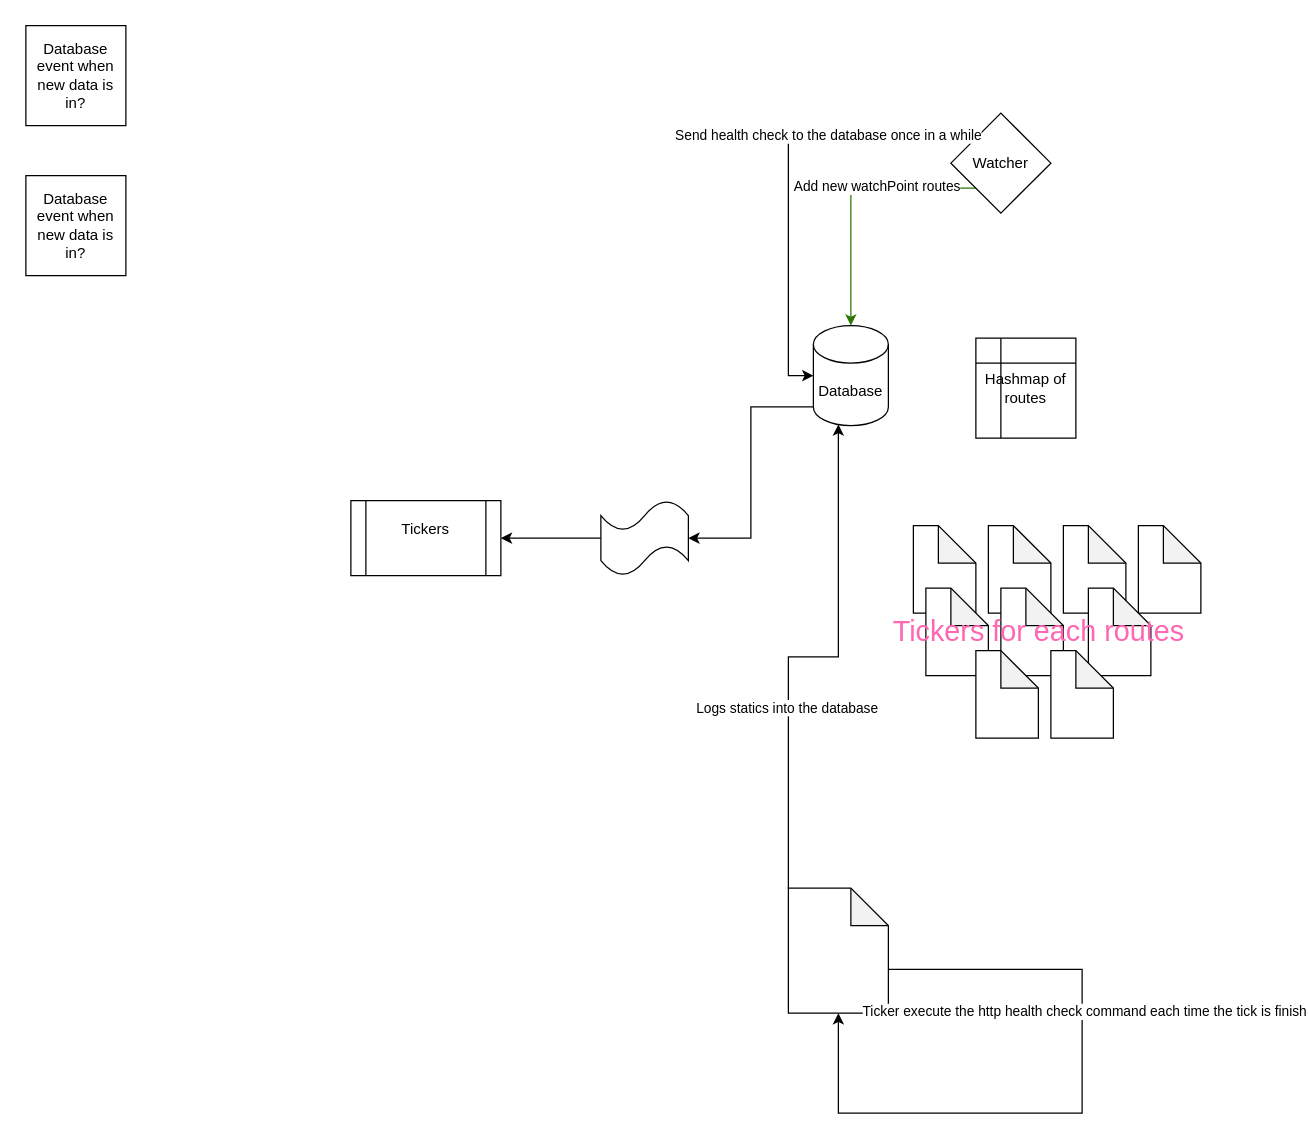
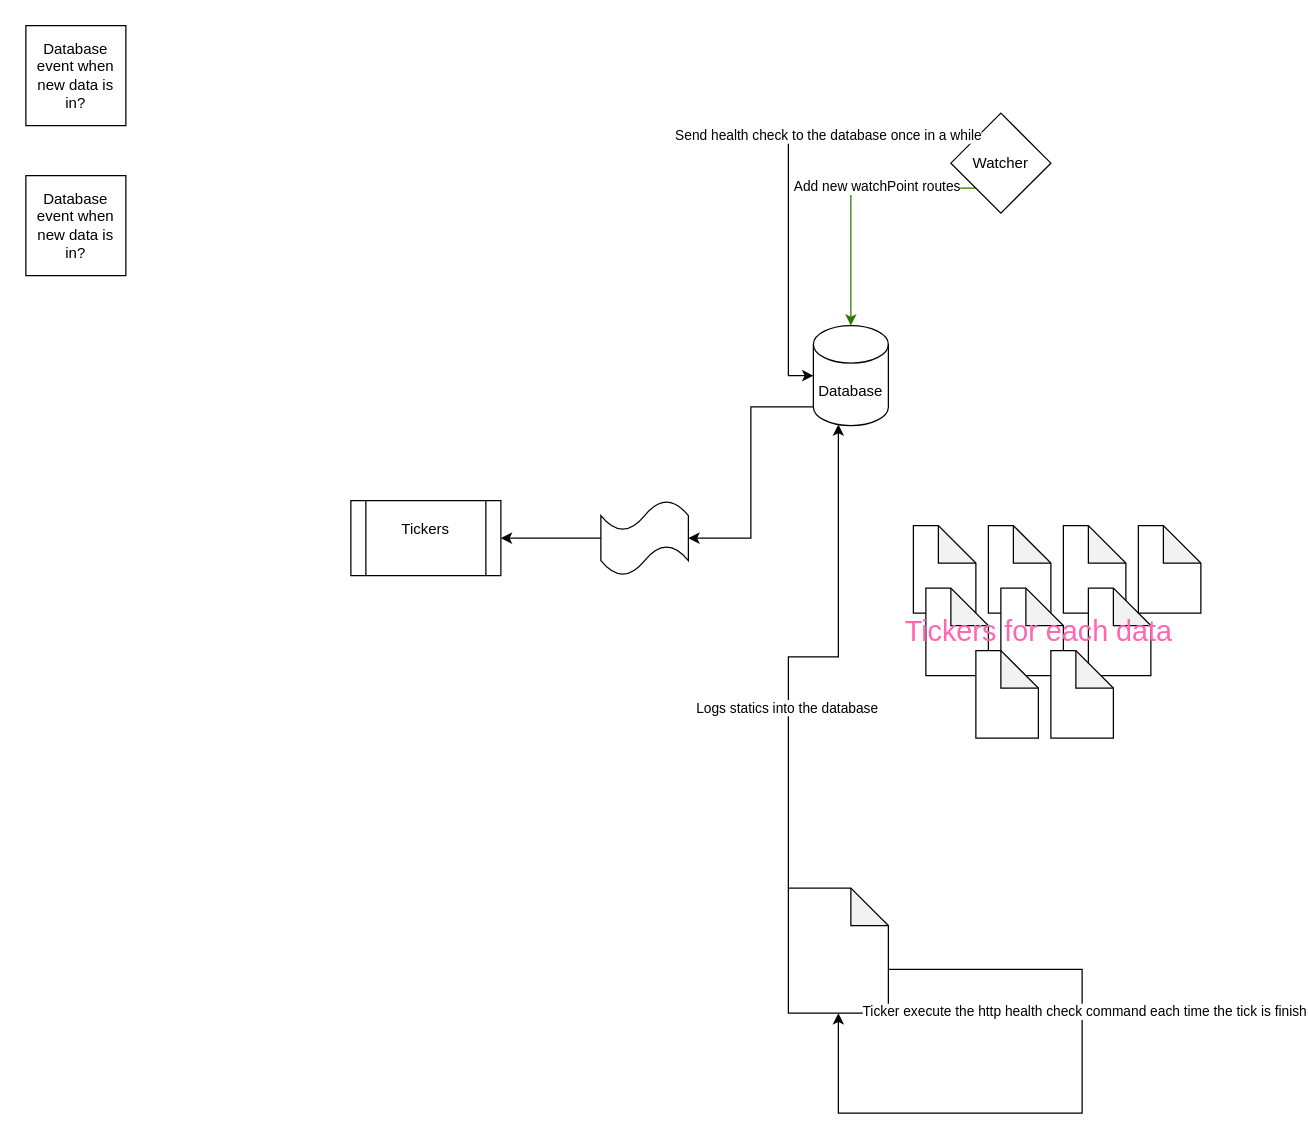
- <mxCell id="6" value="Hashmap of routes" style="shape=internalStorage;whiteSpace=wrap;html=1;backgroundOutline=1;" parent="1" vertex="1"><mxGeometry x="780" y="270" width="80" height="80" as="geometry" /></mxCell>
- <mxCell id="17" value="&lt;font color=&quot;#ff66b3&quot; style=&quot;font-size: 23px;&quot;&gt;Tickers for each routes&lt;/font&gt;" style="text;html=1;align=center;verticalAlign=middle;resizable=0;points=[];autosize=1;strokeColor=none;fillColor=none;" parent="7" vertex="1"><mxGeometry y="65" width="260" height="40" as="geometry" /></mxCell>
+ <mxCell id="17" value="&lt;font color=&quot;#ff66b3&quot; style=&quot;font-size: 23px;&quot;&gt;Tickers for each data&lt;/font&gt;" style="text;html=1;align=center;verticalAlign=middle;resizable=0;points=[];autosize=1;strokeColor=none;fillColor=none;" parent="7" vertex="1"><mxGeometry y="65" width="260" height="40" as="geometry" /></mxCell>
